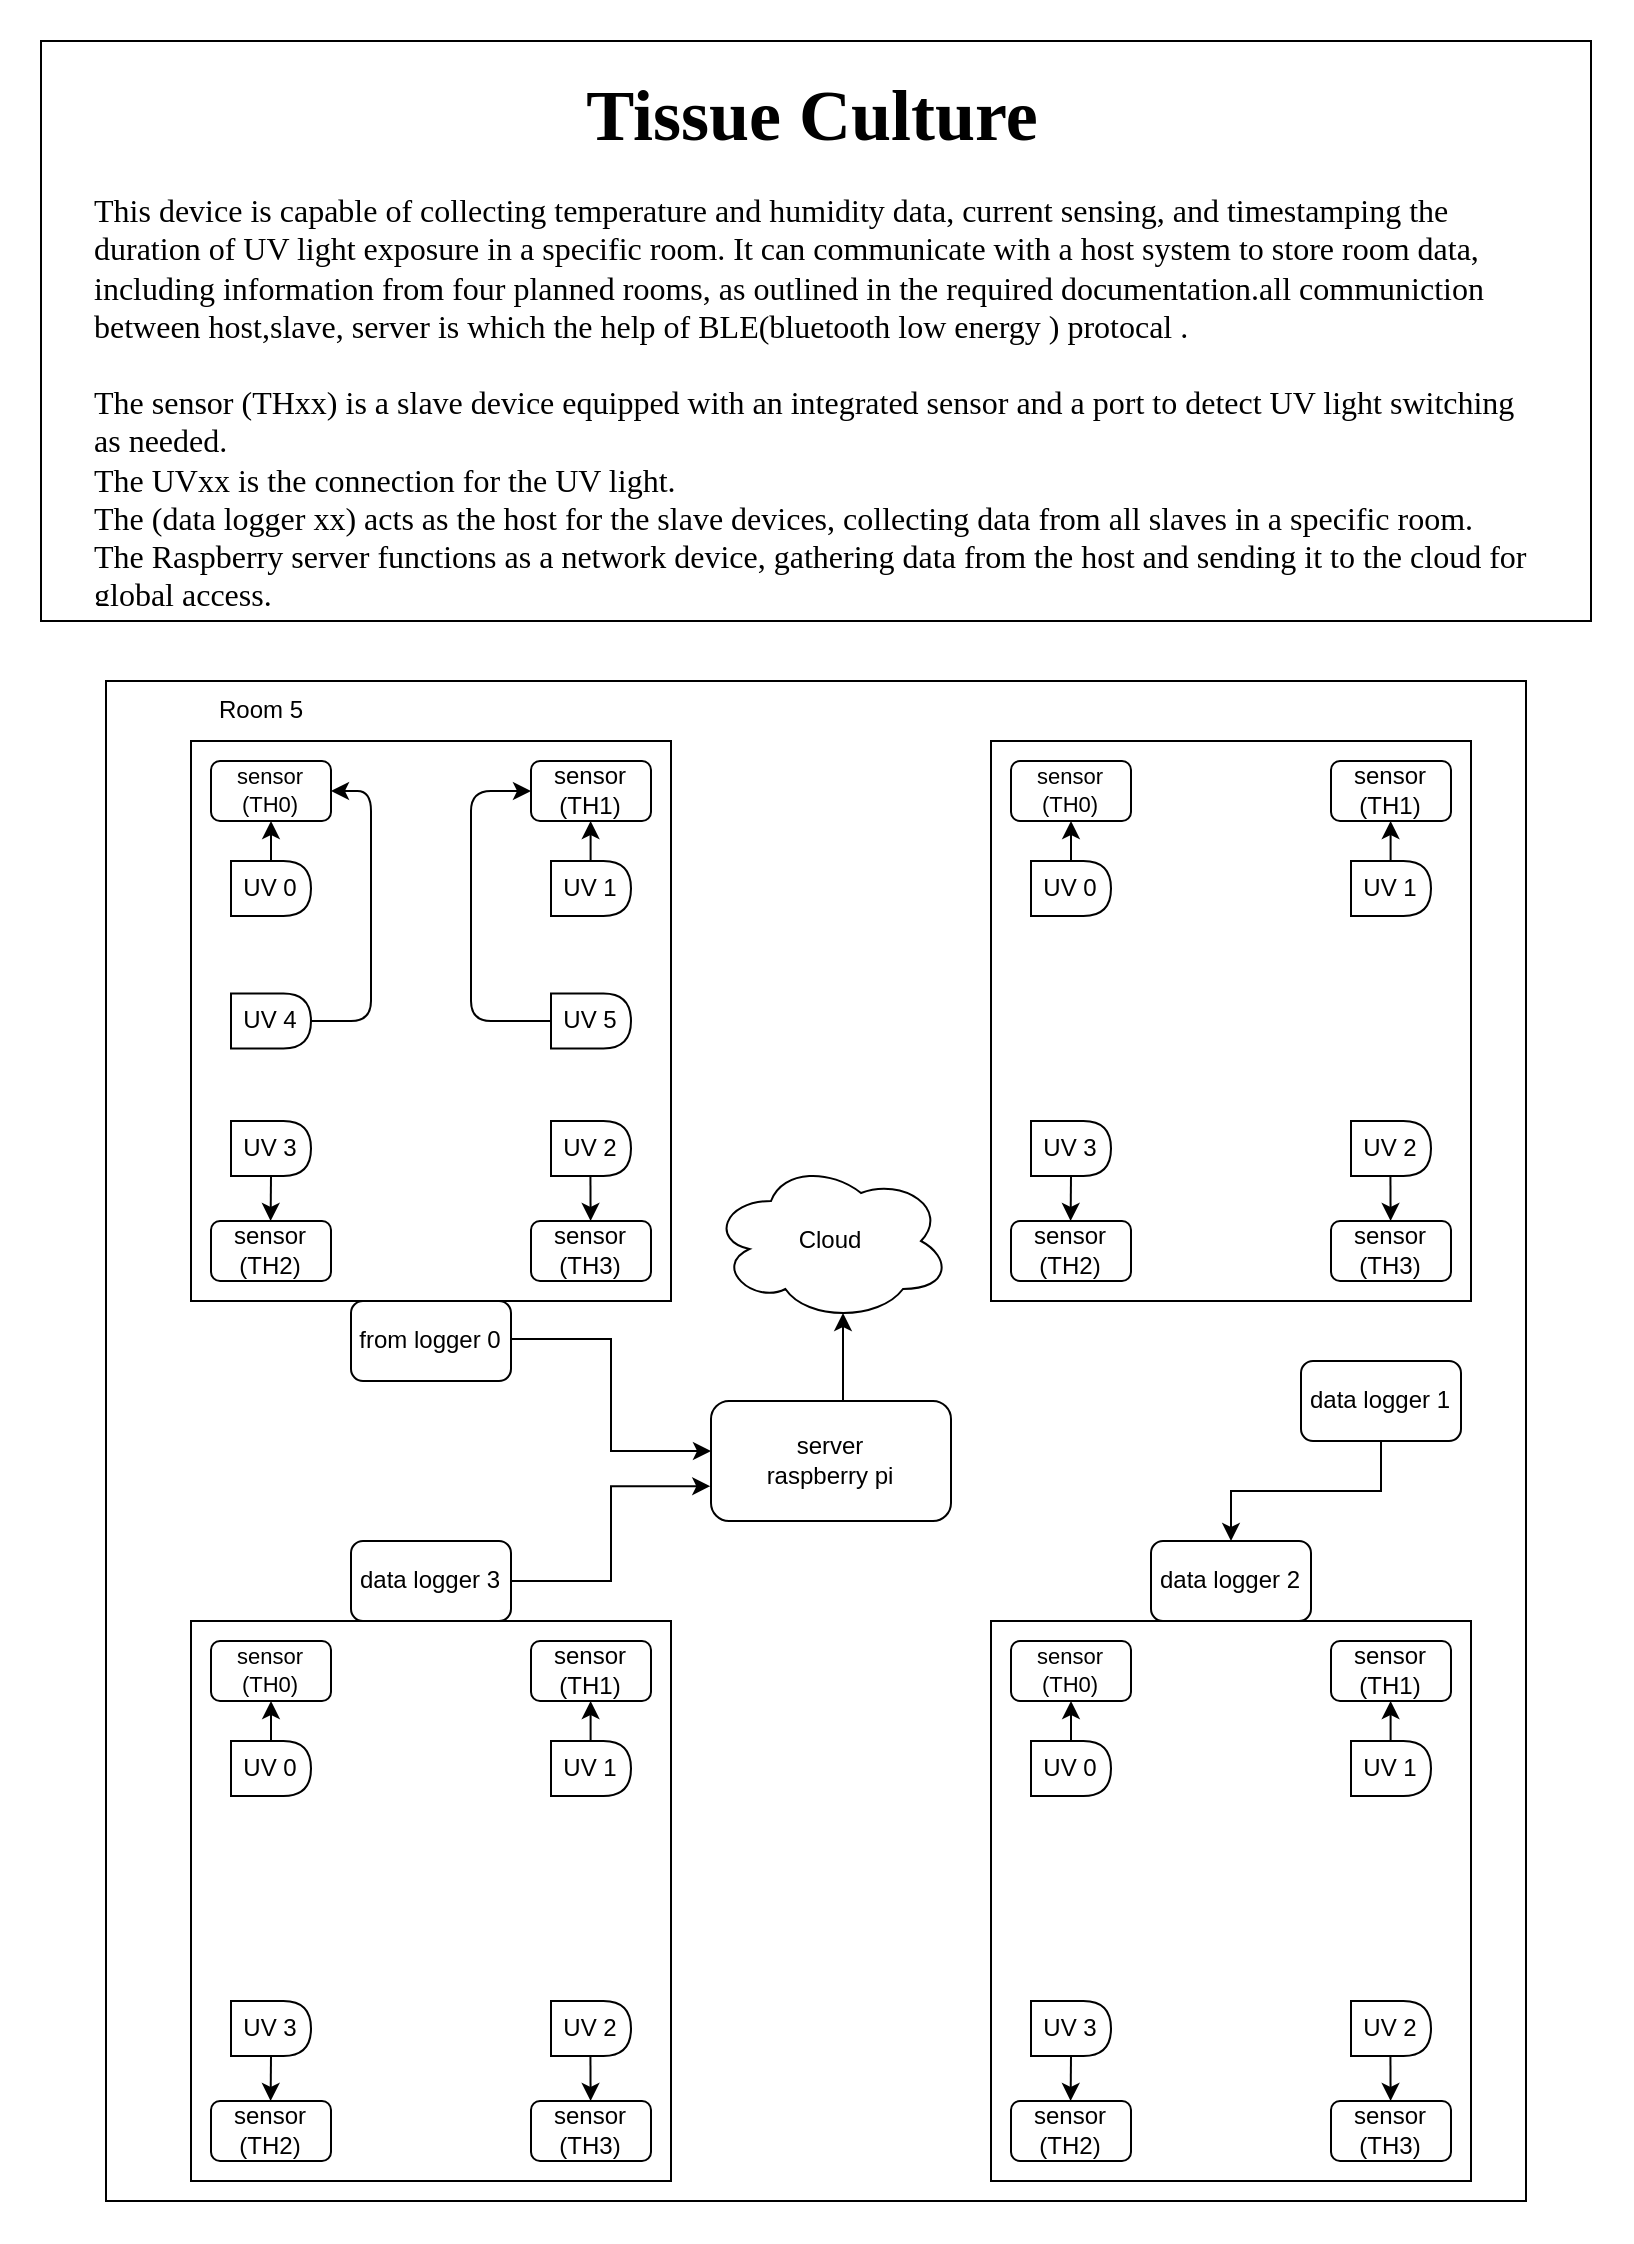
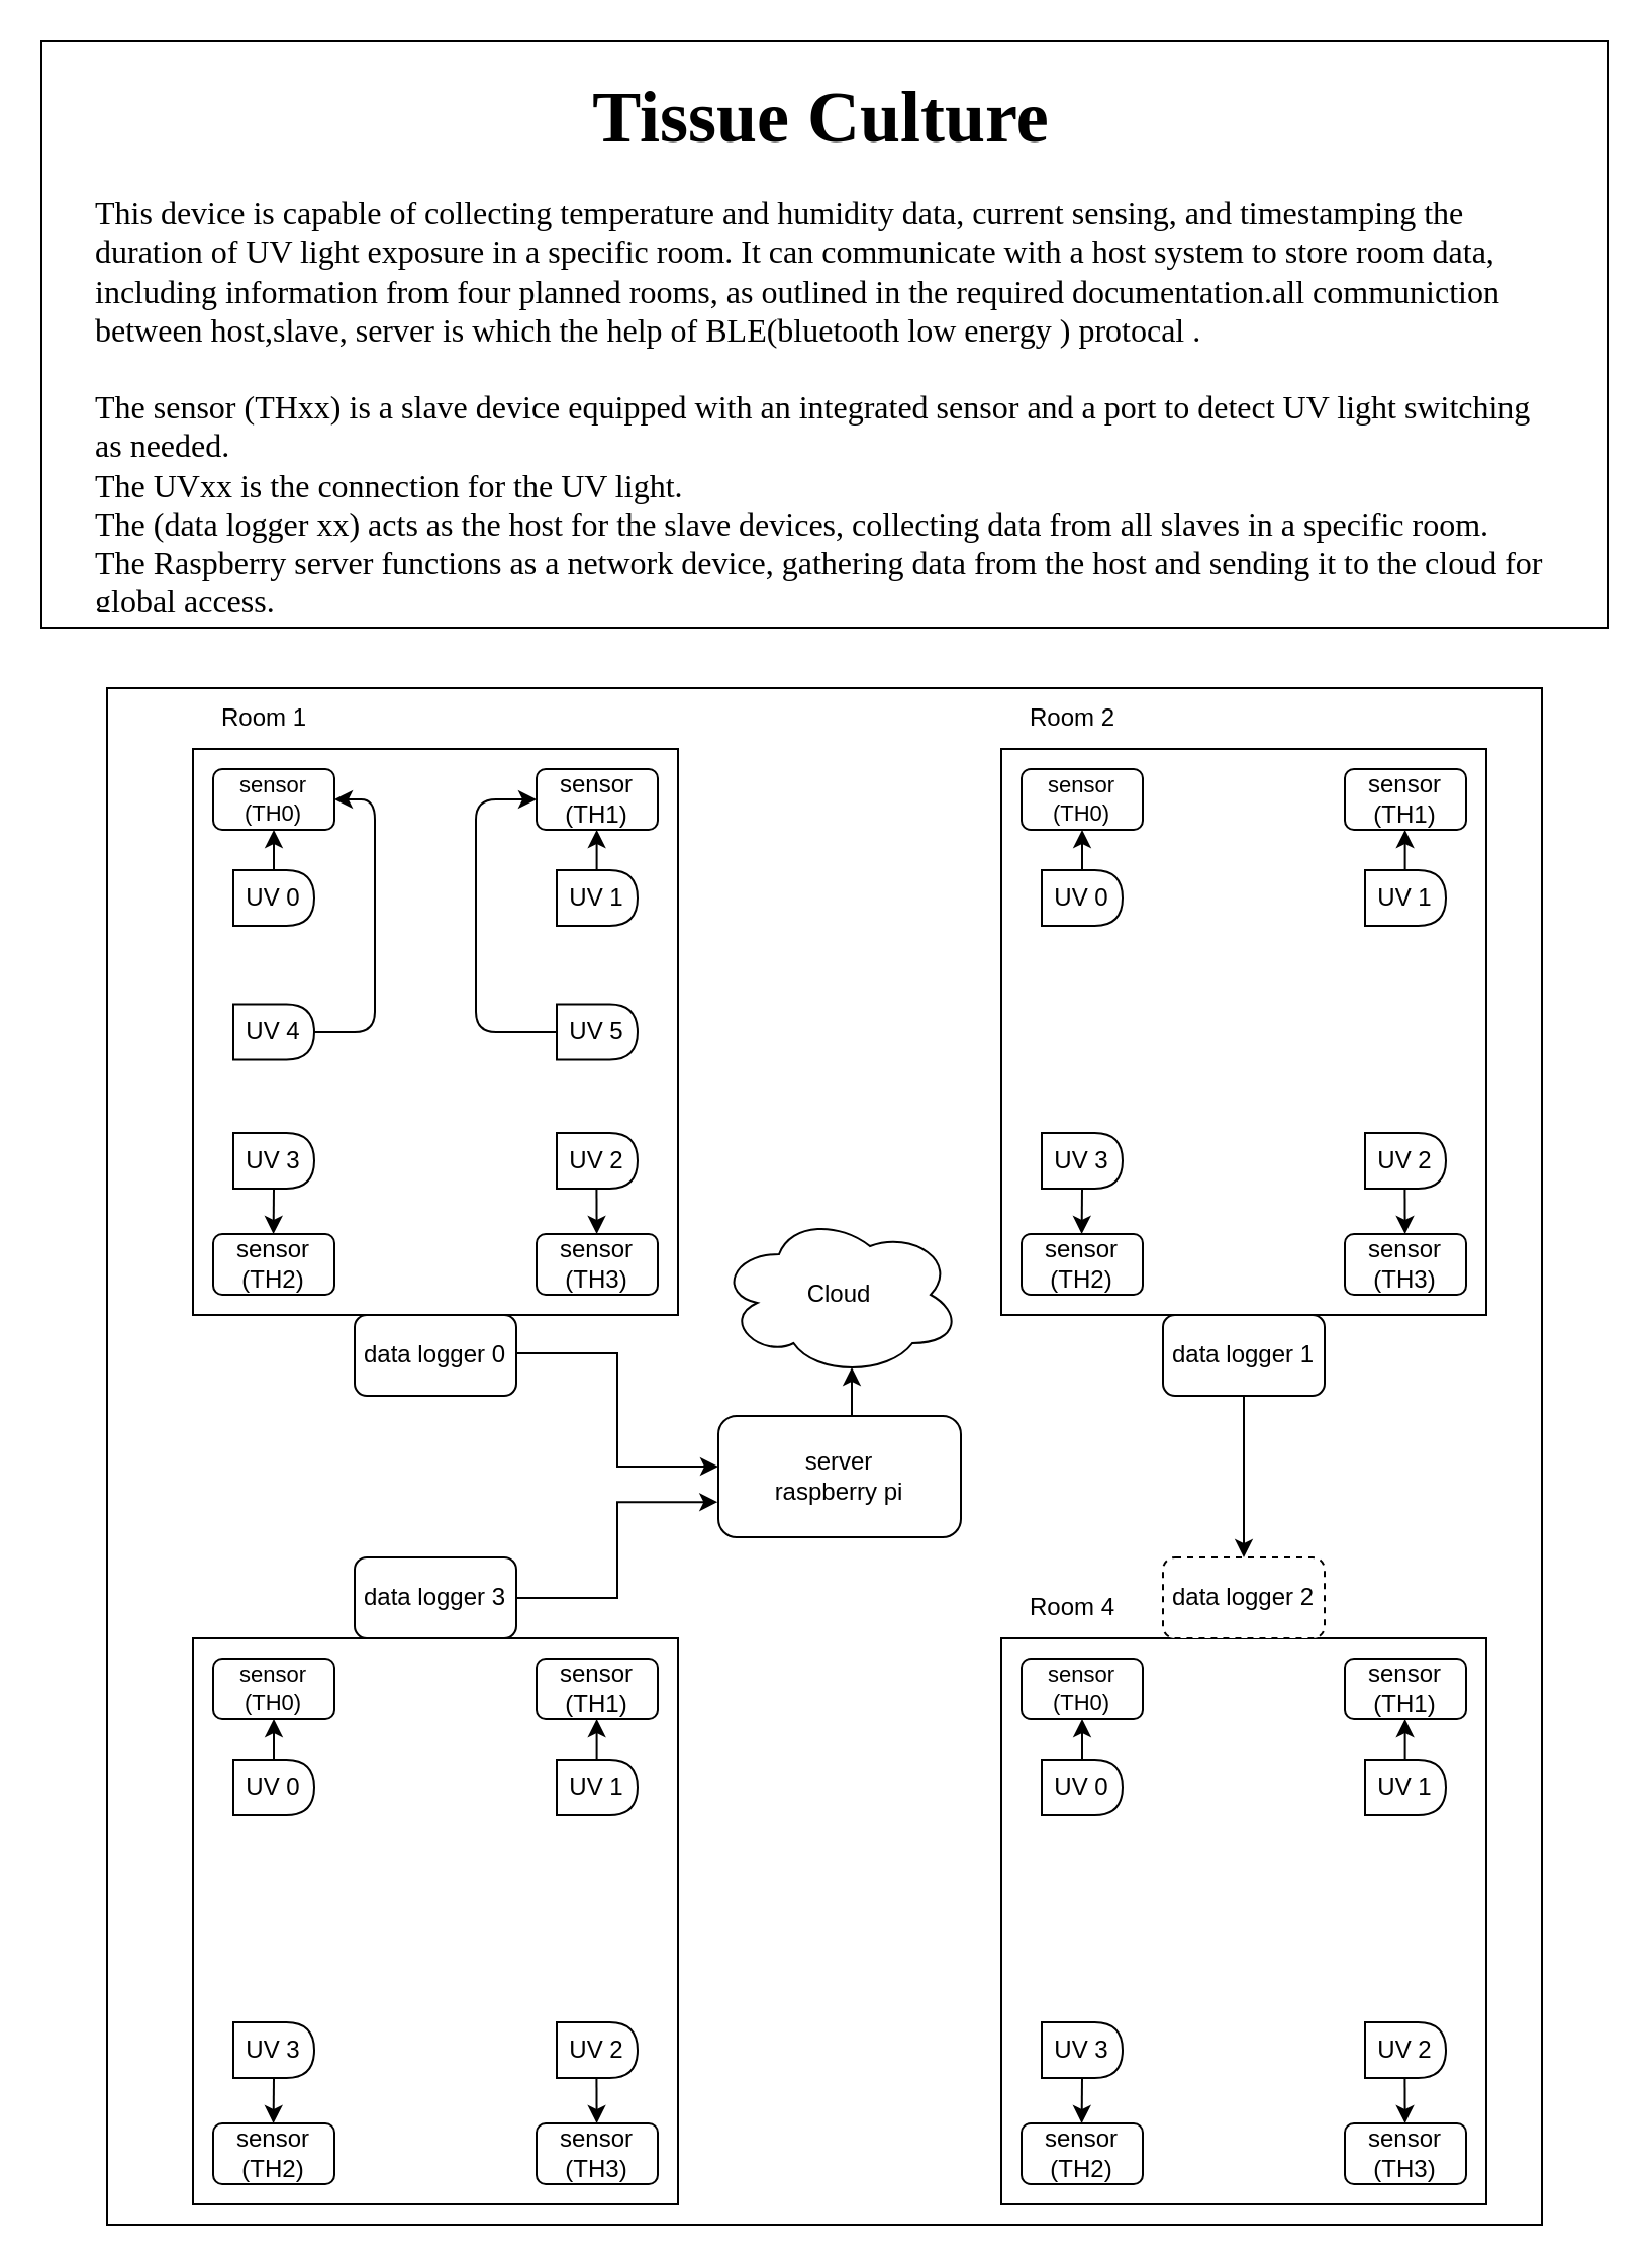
- <mxCell id="68" value="Room 5" style="text;html=1;align=center;verticalAlign=middle;resizable=0;points=[];autosize=1;rounded=1;labelBackgroundColor=none;" parent="1" vertex="1"><mxGeometry x="95" y="340" width="70" height="30" as="geometry" /></mxCell>
+ <mxCell id="68" value="Room 1" style="text;html=1;align=center;verticalAlign=middle;resizable=0;points=[];autosize=1;rounded=1;labelBackgroundColor=none;" parent="1" vertex="1"><mxGeometry x="95" y="340" width="70" height="30" as="geometry" /></mxCell>
+ <mxCell id="69" value="Room 2" style="text;html=1;align=center;verticalAlign=middle;resizable=0;points=[];autosize=1;rounded=1;labelBackgroundColor=none;" parent="1" vertex="1"><mxGeometry x="495" y="340" width="70" height="30" as="geometry" /></mxCell>
- <mxCell id="5" value="Cloud" style="ellipse;shape=cloud;whiteSpace=wrap;html=1;rounded=1;labelBackgroundColor=none;" parent="1" vertex="1"><mxGeometry x="355" y="580" width="120" height="80" as="geometry" /></mxCell>
+ <mxCell id="5" value="Cloud" style="ellipse;shape=cloud;whiteSpace=wrap;html=1;rounded=1;labelBackgroundColor=none;" parent="1" vertex="1"><mxGeometry x="355" y="600" width="120" height="80" as="geometry" /></mxCell>
- <mxCell id="12" value="from logger 0" style="rounded=1;whiteSpace=wrap;html=1;labelBackgroundColor=none;" parent="1" vertex="1"><mxGeometry x="175" y="650" width="80" height="40" as="geometry" /></mxCell>
+ <mxCell id="12" value="data logger 0" style="rounded=1;whiteSpace=wrap;html=1;labelBackgroundColor=none;" parent="1" vertex="1"><mxGeometry x="175" y="650" width="80" height="40" as="geometry" /></mxCell>
- <mxCell id="19" value="data logger 1" style="rounded=1;whiteSpace=wrap;html=1;labelBackgroundColor=none;" parent="1" vertex="1"><mxGeometry x="650" y="680" width="80" height="40" as="geometry" /></mxCell>
+ <mxCell id="19" value="data logger 1" style="rounded=1;whiteSpace=wrap;html=1;labelBackgroundColor=none;" parent="1" vertex="1"><mxGeometry x="575" y="650" width="80" height="40" as="geometry" /></mxCell>
- <mxCell id="31" value="data logger 2" style="rounded=1;whiteSpace=wrap;html=1;labelBackgroundColor=none;" parent="1" vertex="1"><mxGeometry x="575" y="770" width="80" height="40" as="geometry" /></mxCell>
+ <mxCell id="31" value="data logger 2" style="rounded=1;whiteSpace=wrap;html=1;labelBackgroundColor=none;dashed=1;" parent="1" vertex="1"><mxGeometry x="575" y="770" width="80" height="40" as="geometry" /></mxCell>
+ <mxCell id="70" value="Room 4" style="text;html=1;align=center;verticalAlign=middle;resizable=0;points=[];autosize=1;rounded=1;labelBackgroundColor=none;" parent="1" vertex="1"><mxGeometry x="495" y="780" width="70" height="30" as="geometry" /></mxCell>
